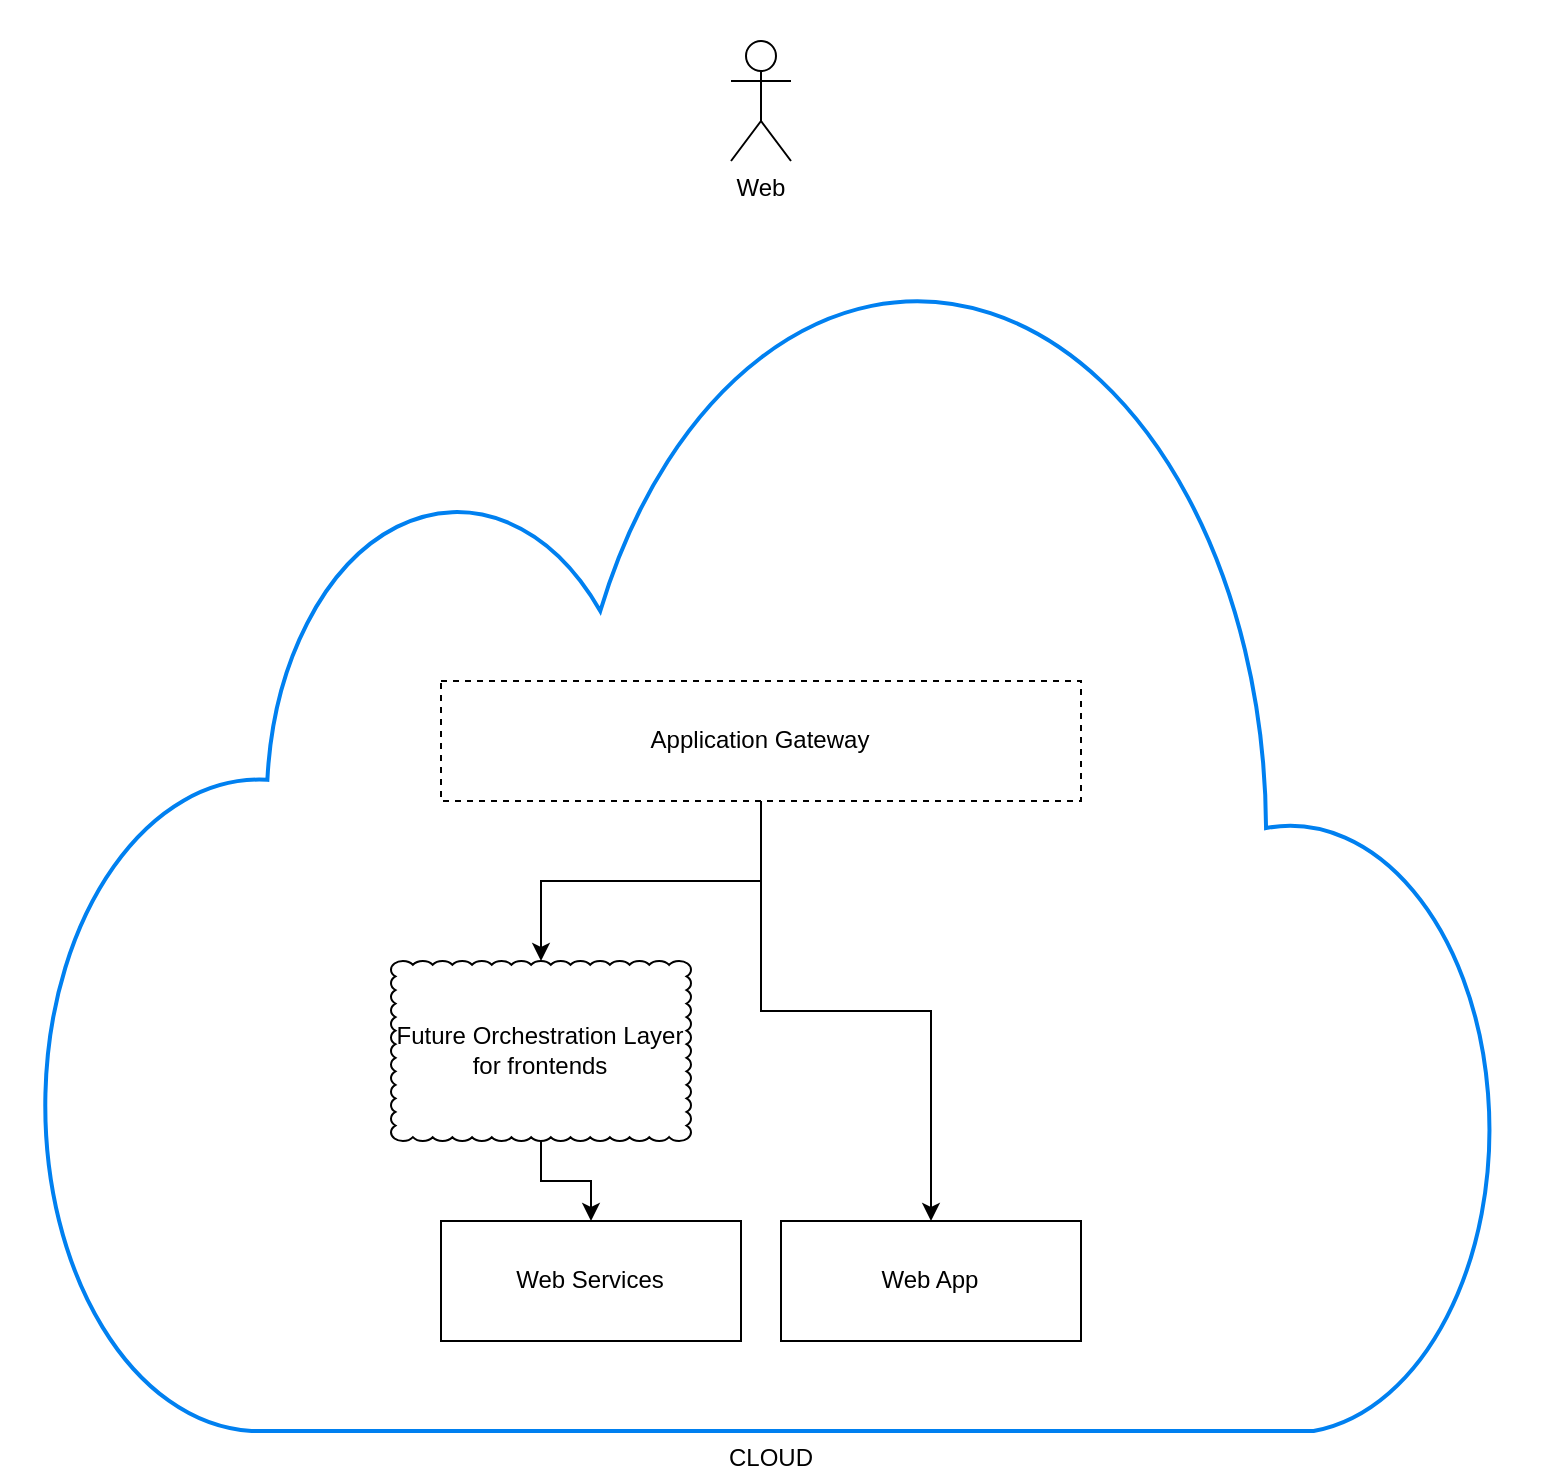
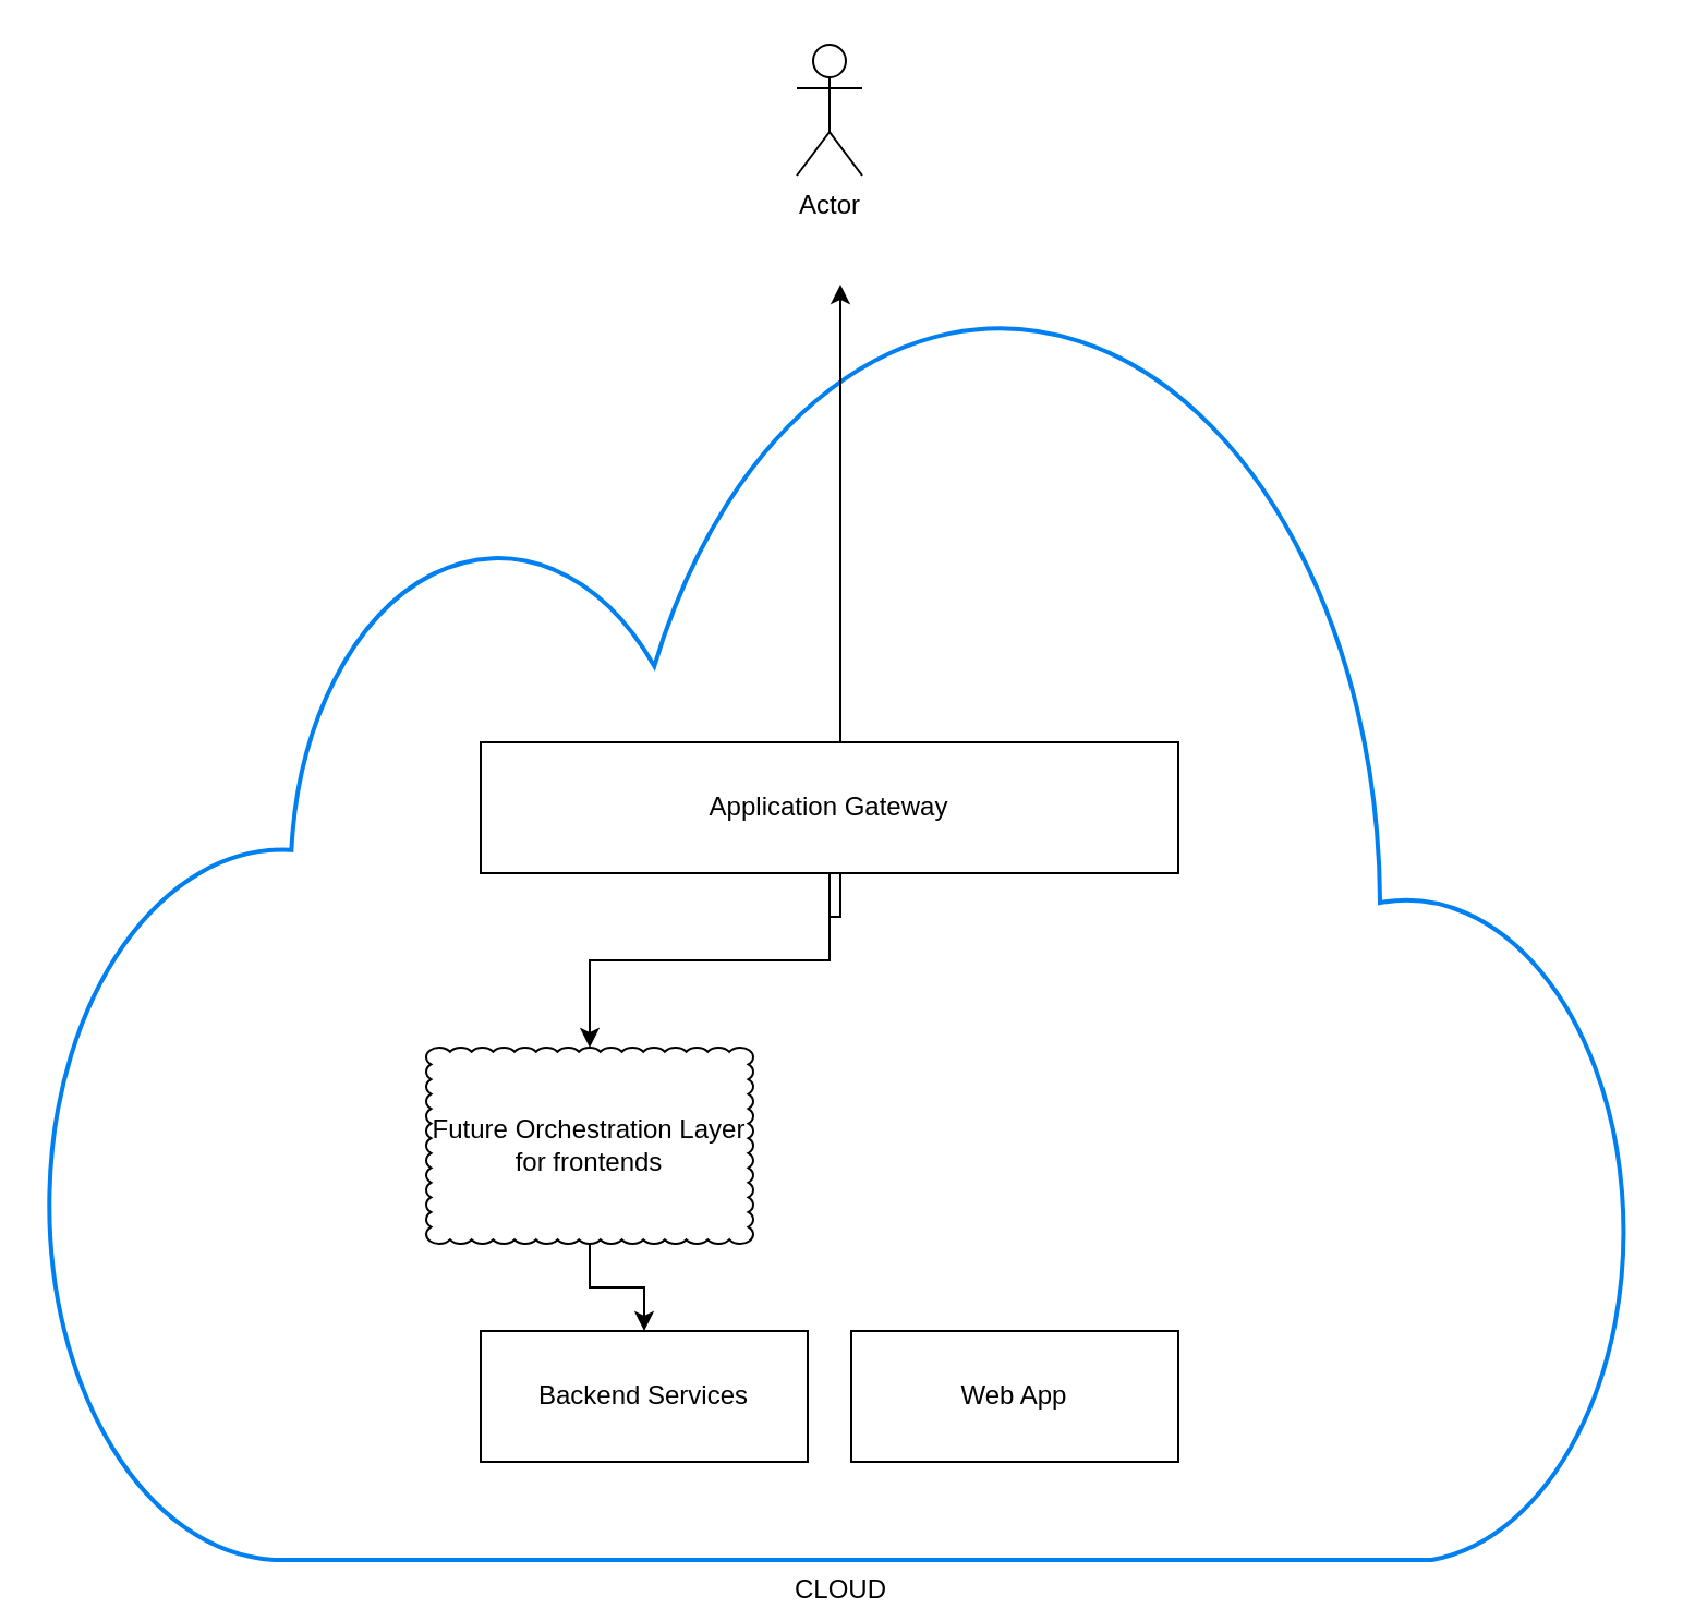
- <mxCell id="6" value="Web" style="shape=umlActor;verticalLabelPosition=bottom;verticalAlign=top;html=1;outlineConnect=0;" vertex="1" parent="1"><mxGeometry x="365" y="20" width="30" height="60" as="geometry" /></mxCell>
+ <mxCell id="6" value="Actor" style="shape=umlActor;verticalLabelPosition=bottom;verticalAlign=top;html=1;outlineConnect=0;" vertex="1" parent="1"><mxGeometry x="365" y="20" width="30" height="60" as="geometry" /></mxCell>
- <mxCell id="5" value="Application Gateway" style="rounded=0;whiteSpace=wrap;html=1;dashed=1;" vertex="1" parent="1"><mxGeometry x="220" y="340" width="320" height="60" as="geometry" /></mxCell>
+ <mxCell id="5" value="Application Gateway" style="rounded=0;whiteSpace=wrap;html=1;" vertex="1" parent="1"><mxGeometry x="220" y="340" width="320" height="60" as="geometry" /></mxCell>
- <mxCell id="4" style="edgeStyle=orthogonalEdgeStyle;rounded=0;orthogonalLoop=1;jettySize=auto;html=1;" edge="1" parent="1" source="5" target="10"><mxGeometry relative="1" as="geometry" /></mxCell>
+ <mxCell id="4" style="edgeStyle=orthogonalEdgeStyle;rounded=0;orthogonalLoop=1;jettySize=auto;html=1;" edge="1" parent="1" source="5" target="2"><mxGeometry relative="1" as="geometry" /></mxCell>
- <mxCell id="9" value="Web Services" style="rounded=0;whiteSpace=wrap;html=1;fillColor=none;" vertex="1" parent="1"><mxGeometry x="220" y="610" width="150" height="60" as="geometry" /></mxCell>
+ <mxCell id="9" value="Backend Services" style="rounded=0;whiteSpace=wrap;html=1;fillColor=none;" vertex="1" parent="1"><mxGeometry x="220" y="610" width="150" height="60" as="geometry" /></mxCell>
